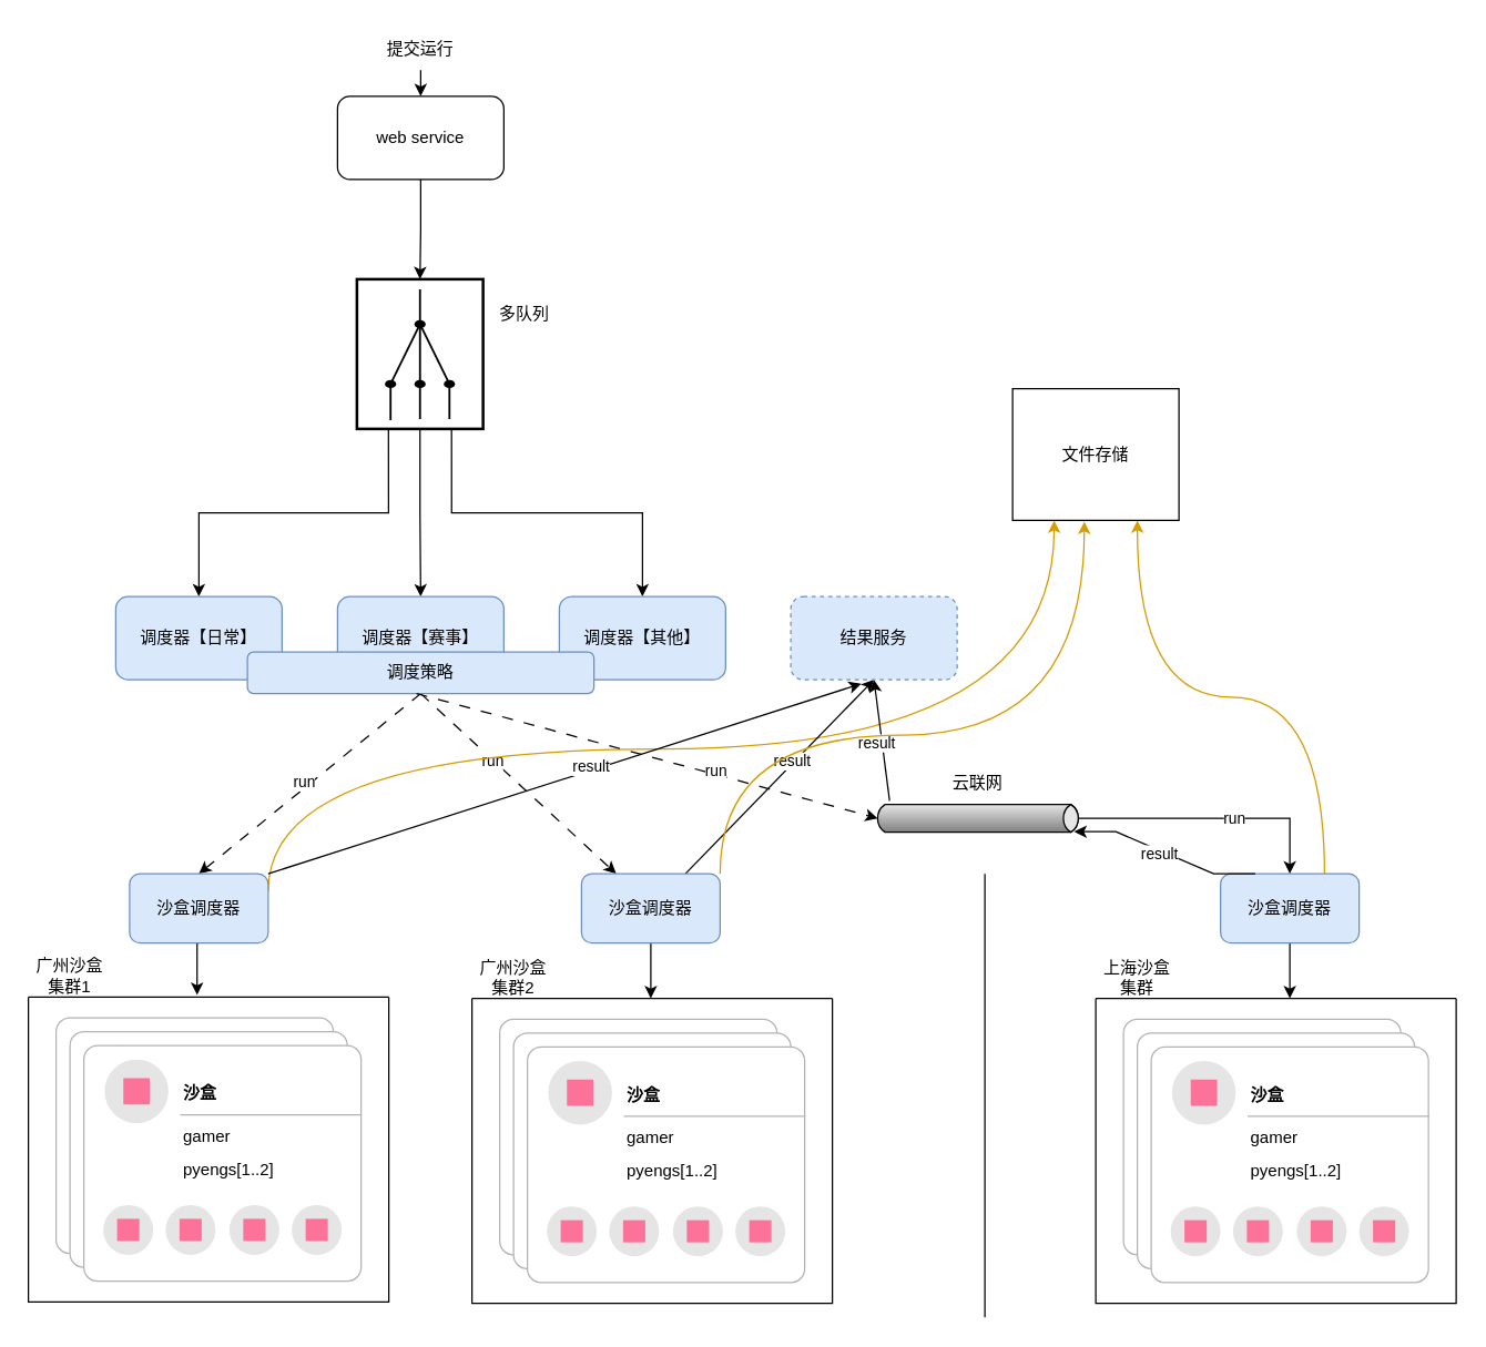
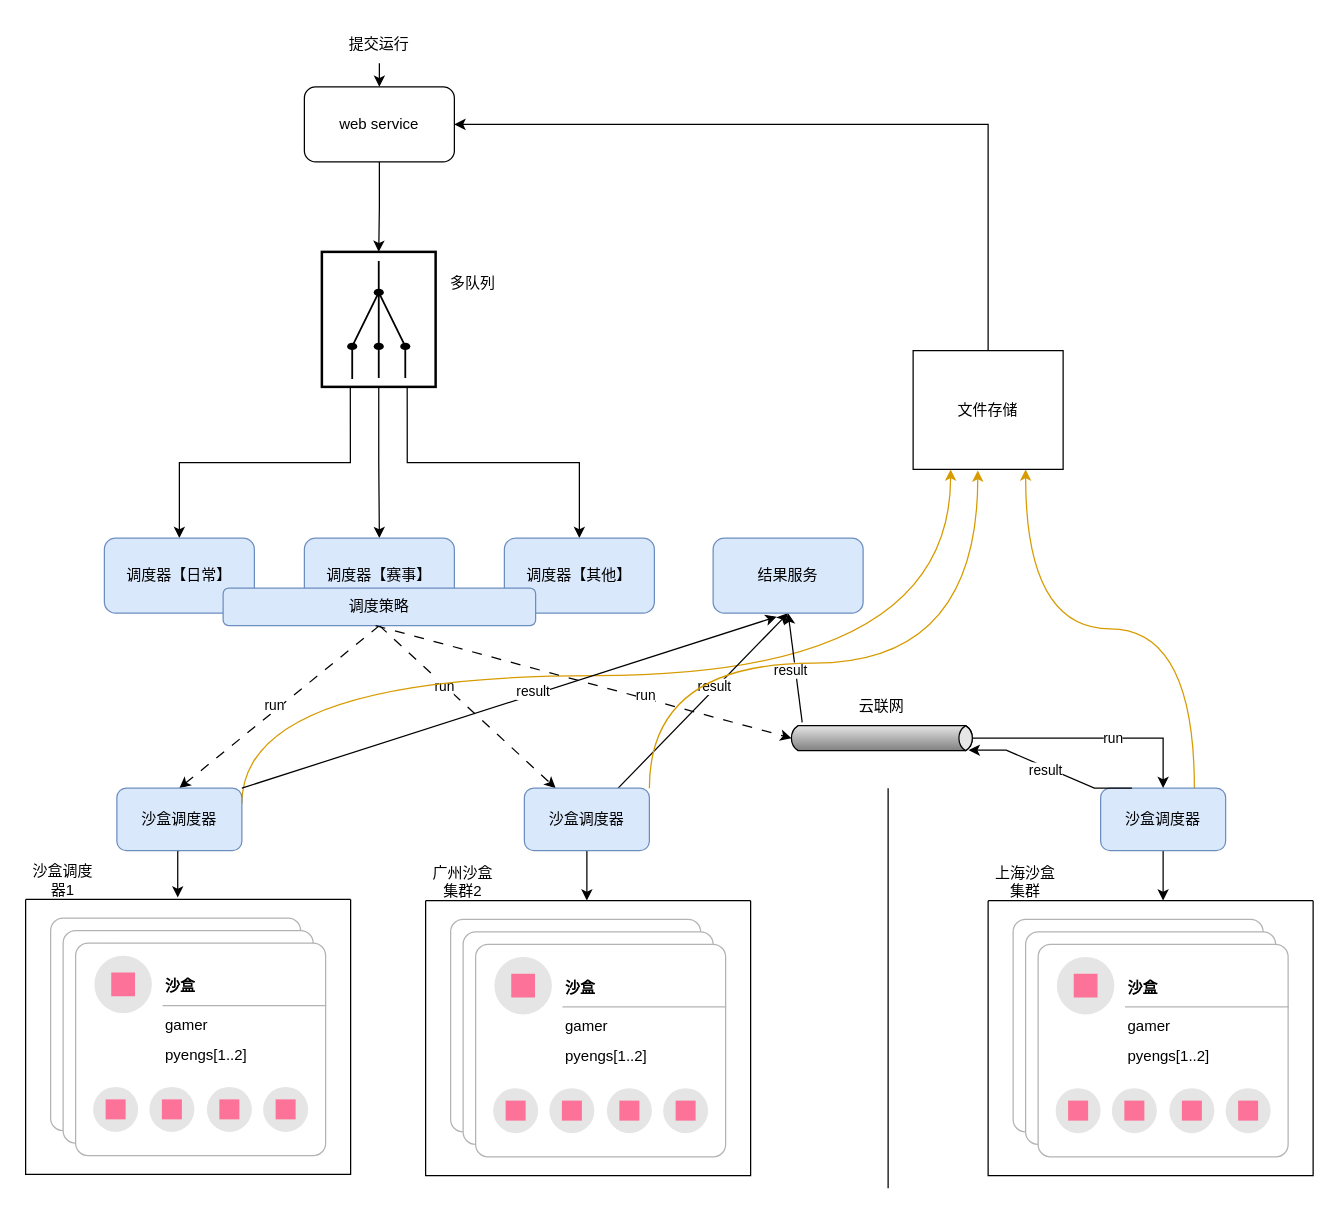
+ <mxCell id="178" style="edgeStyle=orthogonalEdgeStyle;rounded=0;orthogonalLoop=1;jettySize=auto;html=1;exitX=0.5;exitY=0;exitDx=0;exitDy=0;entryX=1;entryY=0.5;entryDx=0;entryDy=0;" edge="1" parent="1" source="179" target="3"><mxGeometry relative="1" as="geometry" /></mxCell>
- <mxCell id="173" value="结果服务" style="rounded=1;whiteSpace=wrap;html=1;fillColor=#dae8fc;strokeColor=#6c8ebf;dashed=1;" parent="1" vertex="1"><mxGeometry x="570" y="430" width="120" height="60" as="geometry" /></mxCell>
+ <mxCell id="173" value="结果服务" style="rounded=1;whiteSpace=wrap;html=1;fillColor=#dae8fc;strokeColor=#6c8ebf;" parent="1" vertex="1"><mxGeometry x="570" y="430" width="120" height="60" as="geometry" /></mxCell>
- <mxCell id="76" value="广州沙盒集群1" style="text;html=1;strokeColor=none;fillColor=none;align=center;verticalAlign=middle;whiteSpace=wrap;rounded=0;" parent="60" vertex="1"><mxGeometry width="60" height="30" as="geometry" /></mxCell>
+ <mxCell id="76" value="沙盒调度器1" style="text;html=1;strokeColor=none;fillColor=none;align=center;verticalAlign=middle;whiteSpace=wrap;rounded=0;" parent="60" vertex="1"><mxGeometry width="60" height="30" as="geometry" /></mxCell>
